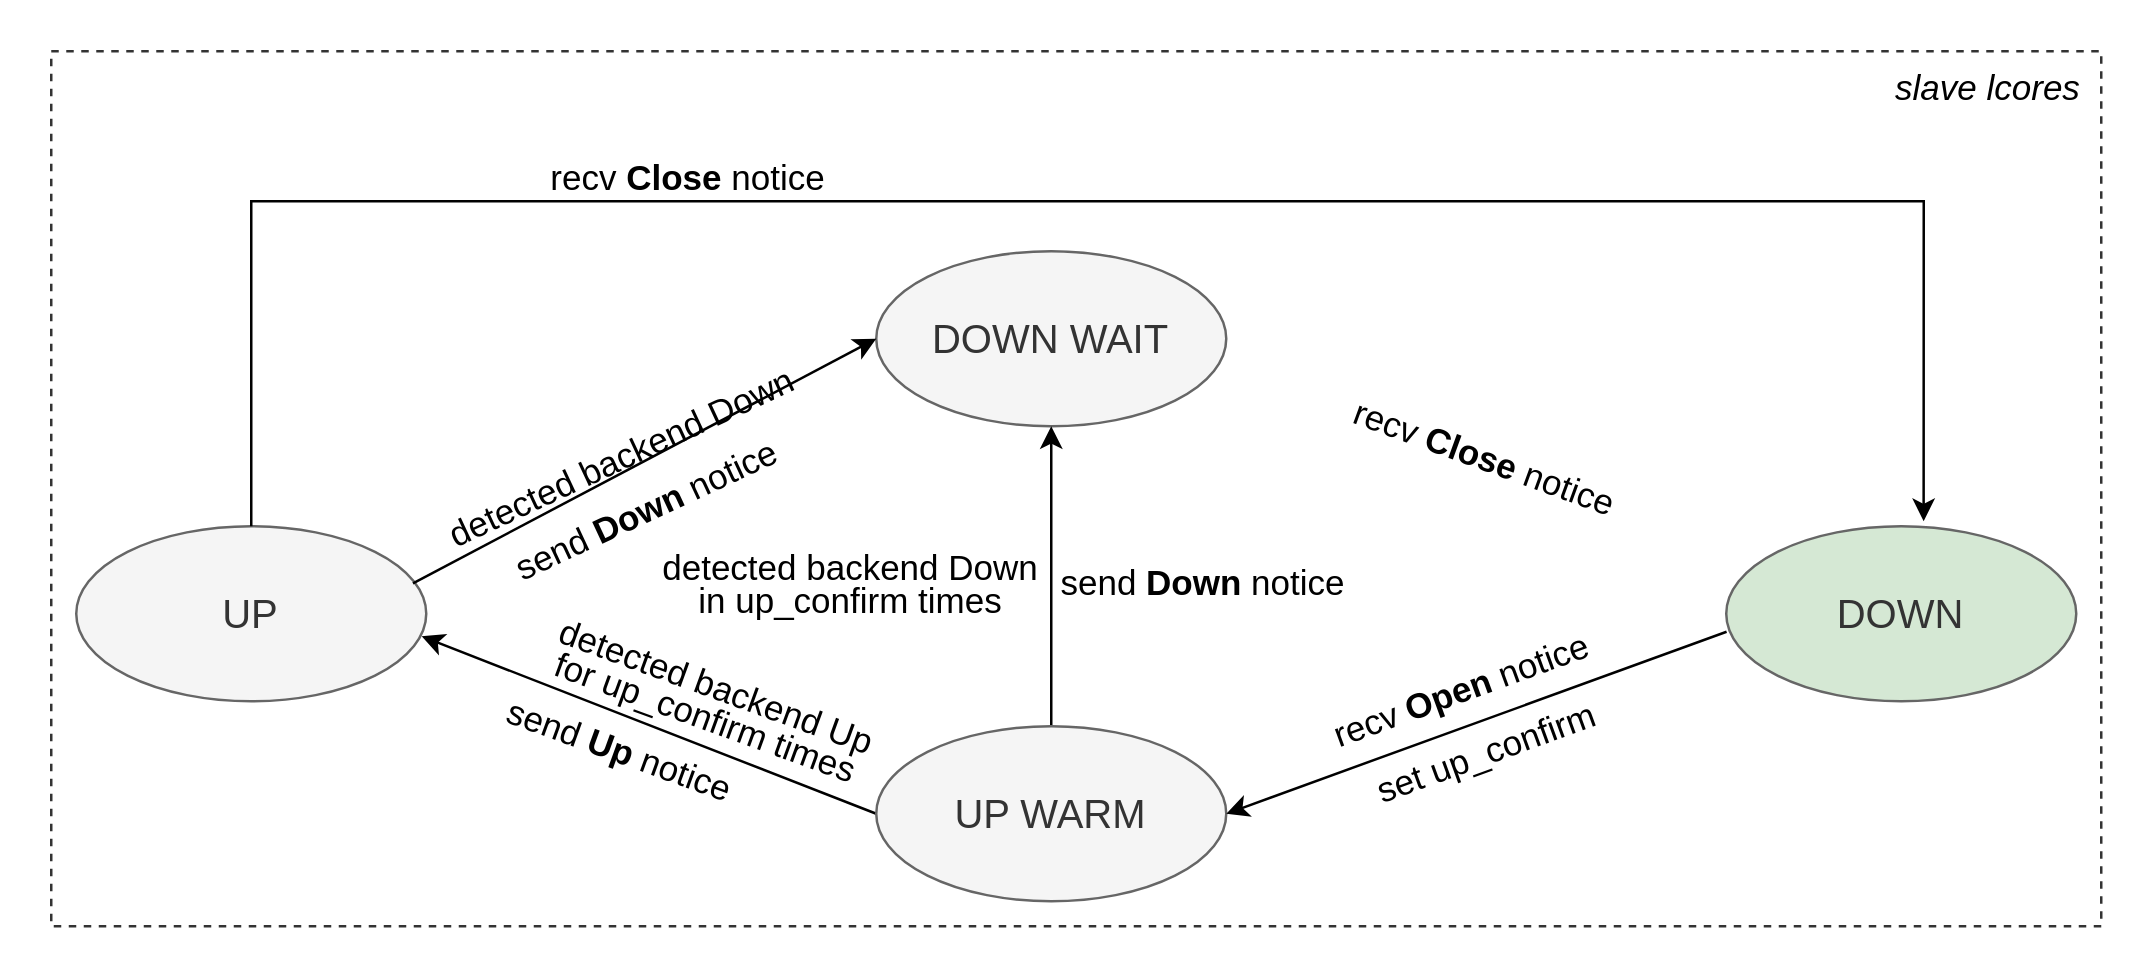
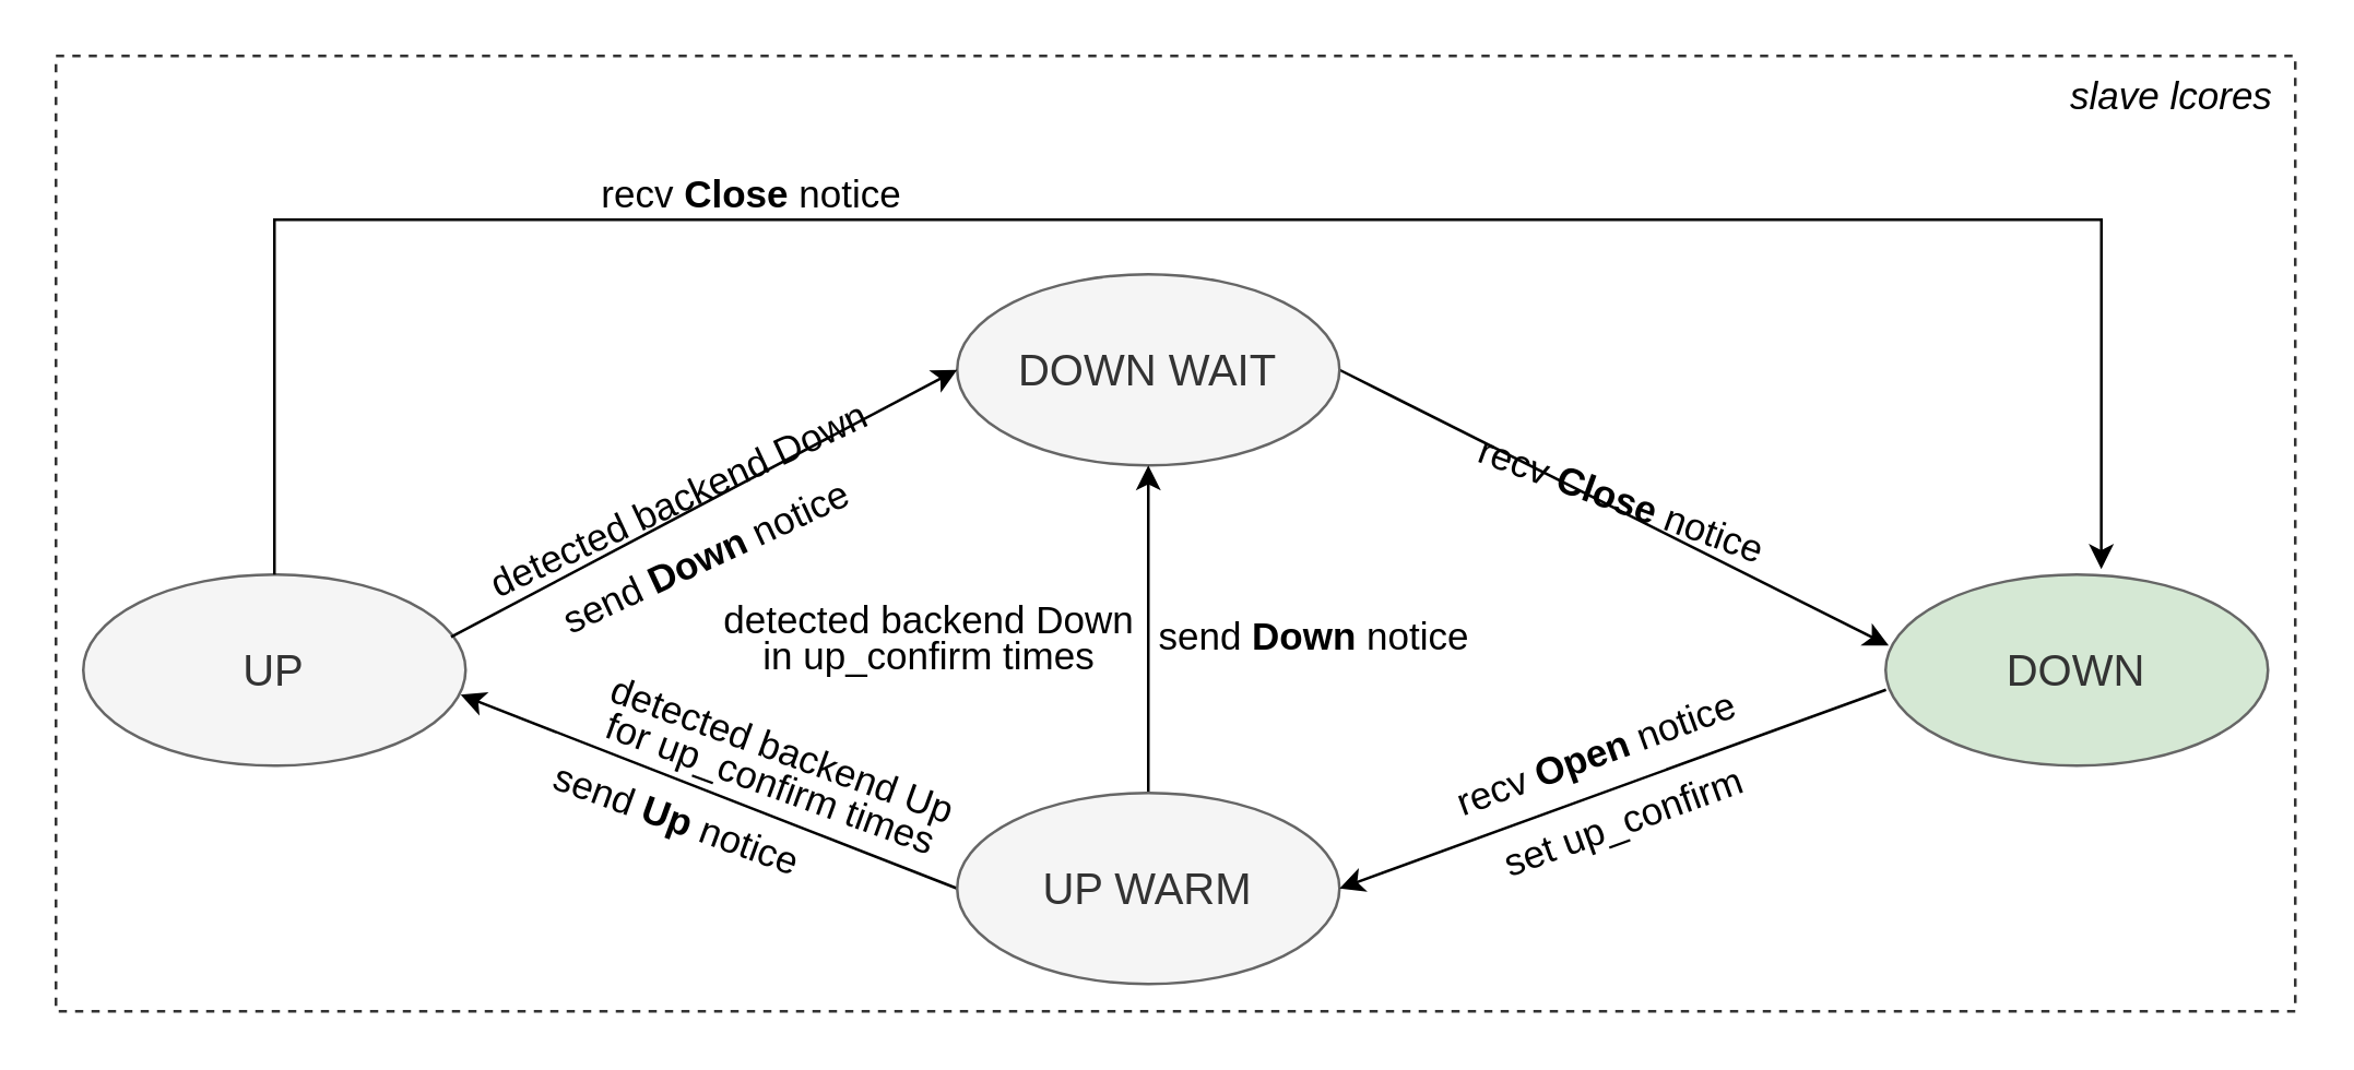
+ <mxCell id="7" style="edgeStyle=none;rounded=0;orthogonalLoop=1;jettySize=auto;html=1;fontSize=16;exitX=1;exitY=0.5;exitDx=0;exitDy=0;entryX=0.008;entryY=0.372;entryDx=0;entryDy=0;entryPerimeter=0;" parent="3" source="8" target="5" edge="1"><mxGeometry relative="1" as="geometry" /></mxCell>
